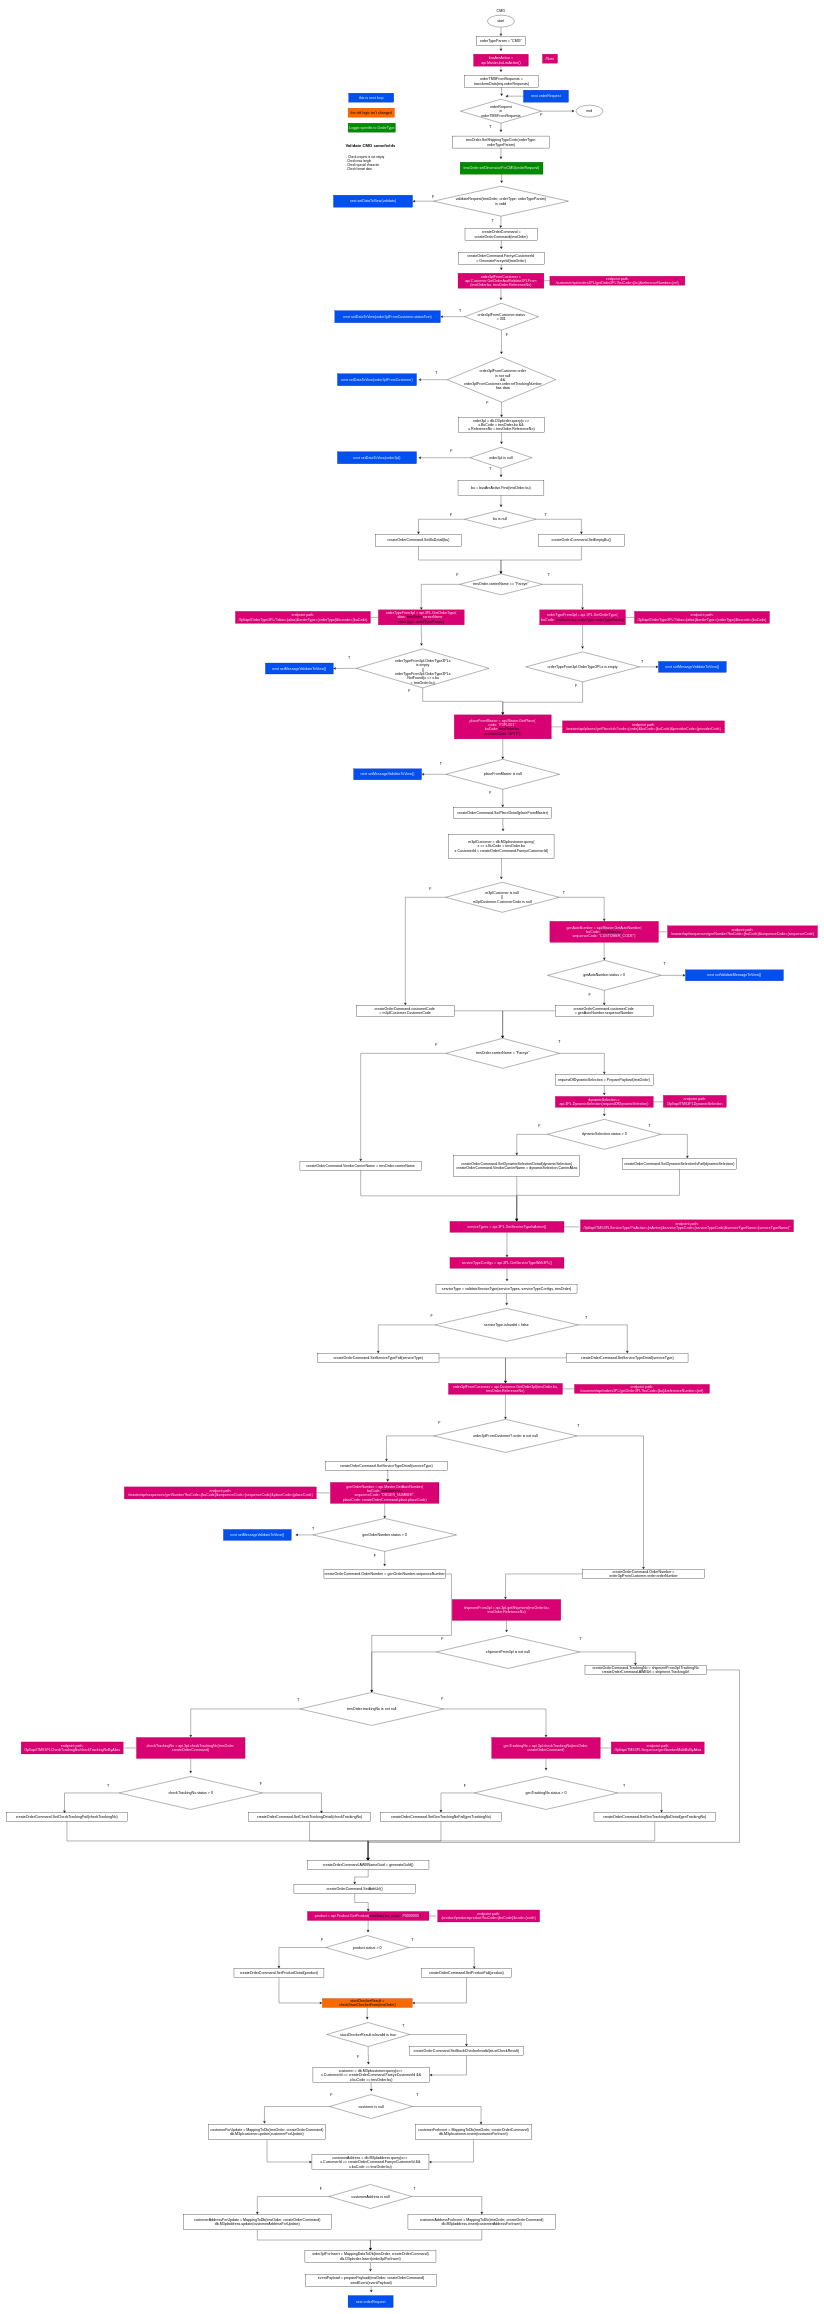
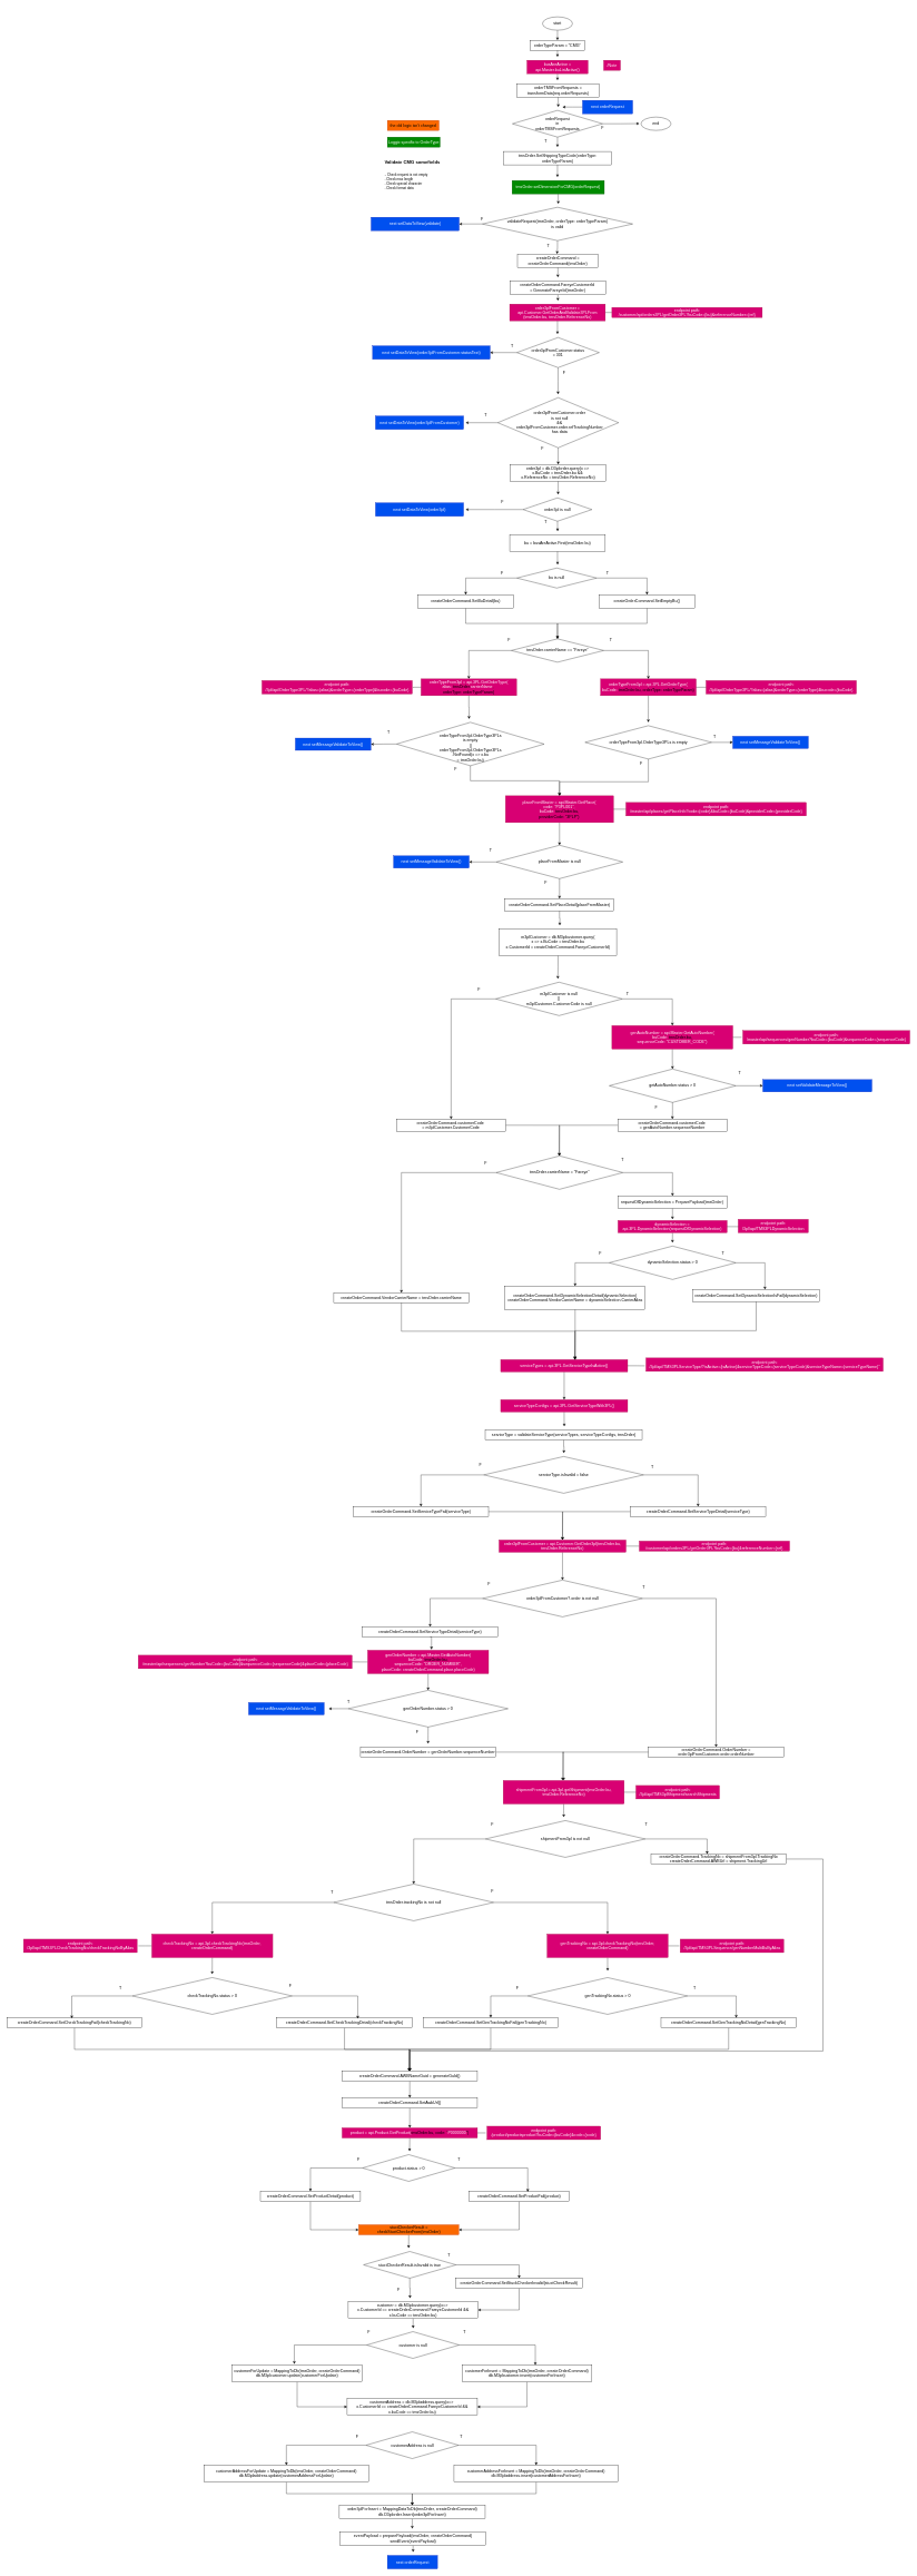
- <mxCell id="11" value="CMG" style="text;html=1;align=center;verticalAlign=middle;whiteSpace=wrap;rounded=0;" parent="1" vertex="1"><mxGeometry x="1639" y="20" width="60" height="30" as="geometry" /></mxCell>
- <mxCell id="287" value="this is next loop" style="rounded=0;whiteSpace=wrap;html=1;fillColor=#0050ef;fontColor=#ffffff;strokeColor=#001DBC;" vertex="1" parent="1"><mxGeometry x="1161.54" y="310" width="150.04" height="30" as="geometry" /></mxCell>
+ <mxCell id="281" style="edgeStyle=orthogonalEdgeStyle;rounded=0;orthogonalLoop=1;jettySize=auto;html=1;exitX=1;exitY=0.5;exitDx=0;exitDy=0;entryX=0;entryY=0.506;entryDx=0;entryDy=0;entryPerimeter=0;endArrow=none;startFill=0;" edge="1" parent="1" source="183" target="184"><mxGeometry relative="1" as="geometry" /></mxCell>
+ <mxCell id="184" value="endpoint path:&lt;div&gt;/3pl/api/TMS3plShipment/searchShipments&lt;/div&gt;" style="text;html=1;align=center;verticalAlign=middle;resizable=0;points=[];autosize=1;strokeColor=#A50040;fillColor=#d80073;fontColor=#ffffff;" parent="1" vertex="1"><mxGeometry x="1904" y="5345" width="250" height="40" as="geometry" /></mxCell>
- <mxCell id="173" style="edgeStyle=orthogonalEdgeStyle;rounded=0;orthogonalLoop=1;jettySize=auto;html=1;exitX=1;exitY=0.5;exitDx=0;exitDy=0;" edge="1" parent="1" source="174" target="190"><mxGeometry relative="1" as="geometry" /></mxCell>
+ <mxCell id="173" style="edgeStyle=orthogonalEdgeStyle;rounded=0;orthogonalLoop=1;jettySize=auto;html=1;exitX=1;exitY=0.5;exitDx=0;exitDy=0;entryX=0.5;entryY=0;entryDx=0;entryDy=0;" edge="1" parent="1" source="174" target="183"><mxGeometry relative="1" as="geometry" /></mxCell>
- <mxCell id="223" value="&lt;div&gt;createOrderCommand.SetAwbUrl()&lt;br&gt;&lt;/div&gt;" style="rounded=0;whiteSpace=wrap;html=1;" parent="1" vertex="1"><mxGeometry x="979" y="6280" width="405" height="30" as="geometry" /></mxCell>
+ <mxCell id="223" value="&lt;div&gt;createOrderCommand.SetAwbUrl()&lt;br&gt;&lt;/div&gt;" style="rounded=0;whiteSpace=wrap;html=1;" parent="1" vertex="1"><mxGeometry x="1024" y="6280" width="405" height="30" as="geometry" /></mxCell>
